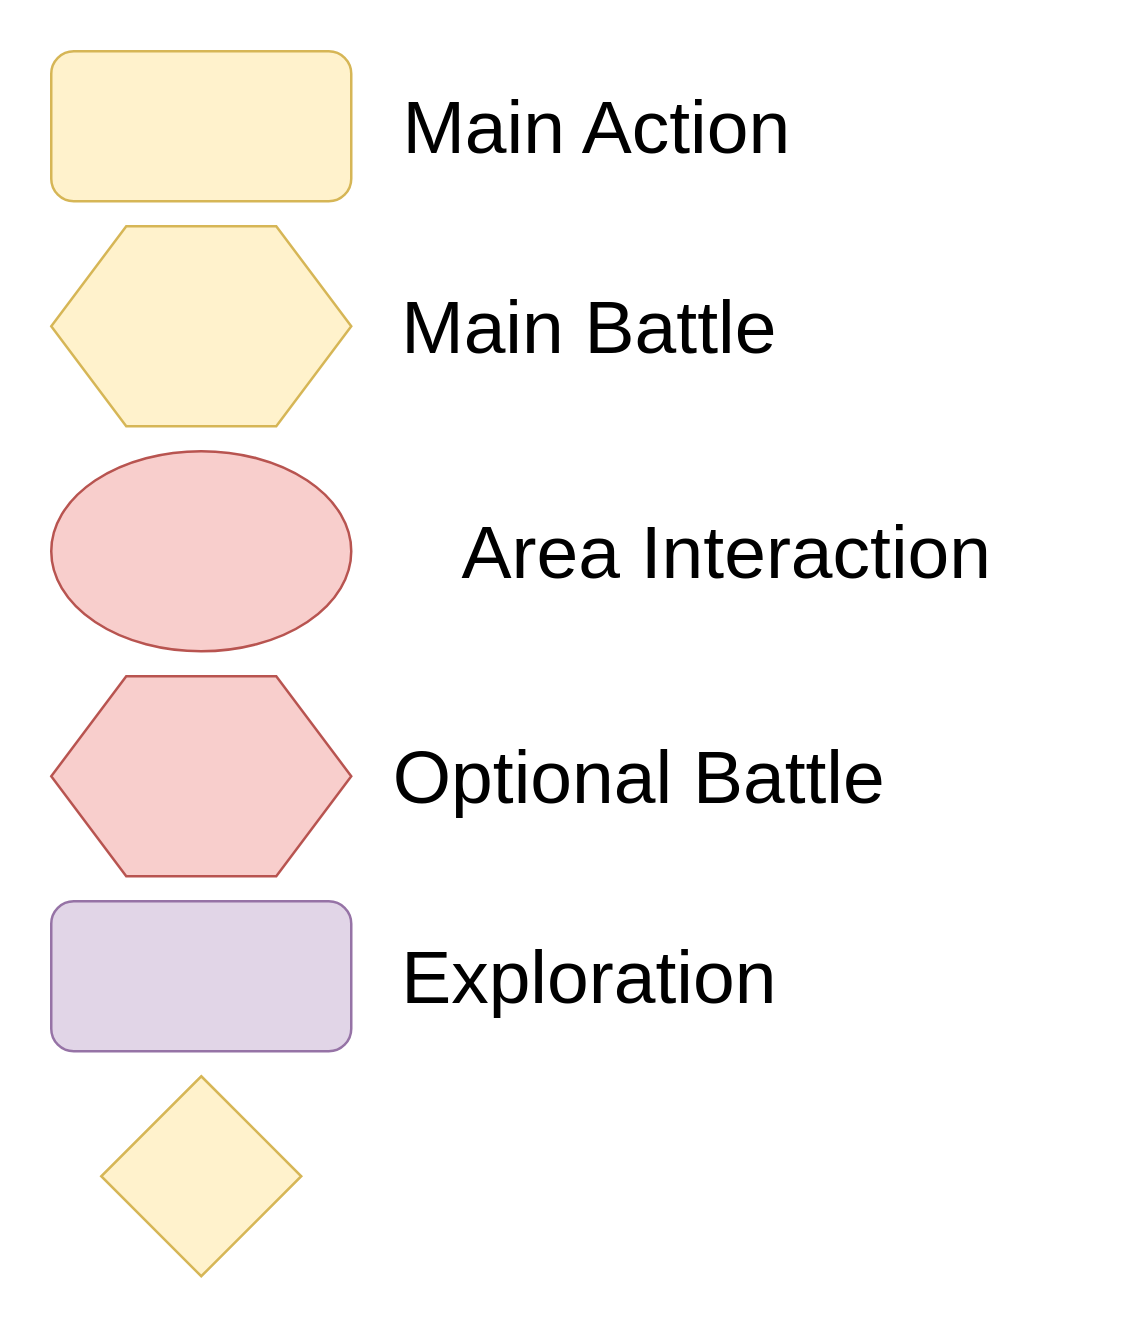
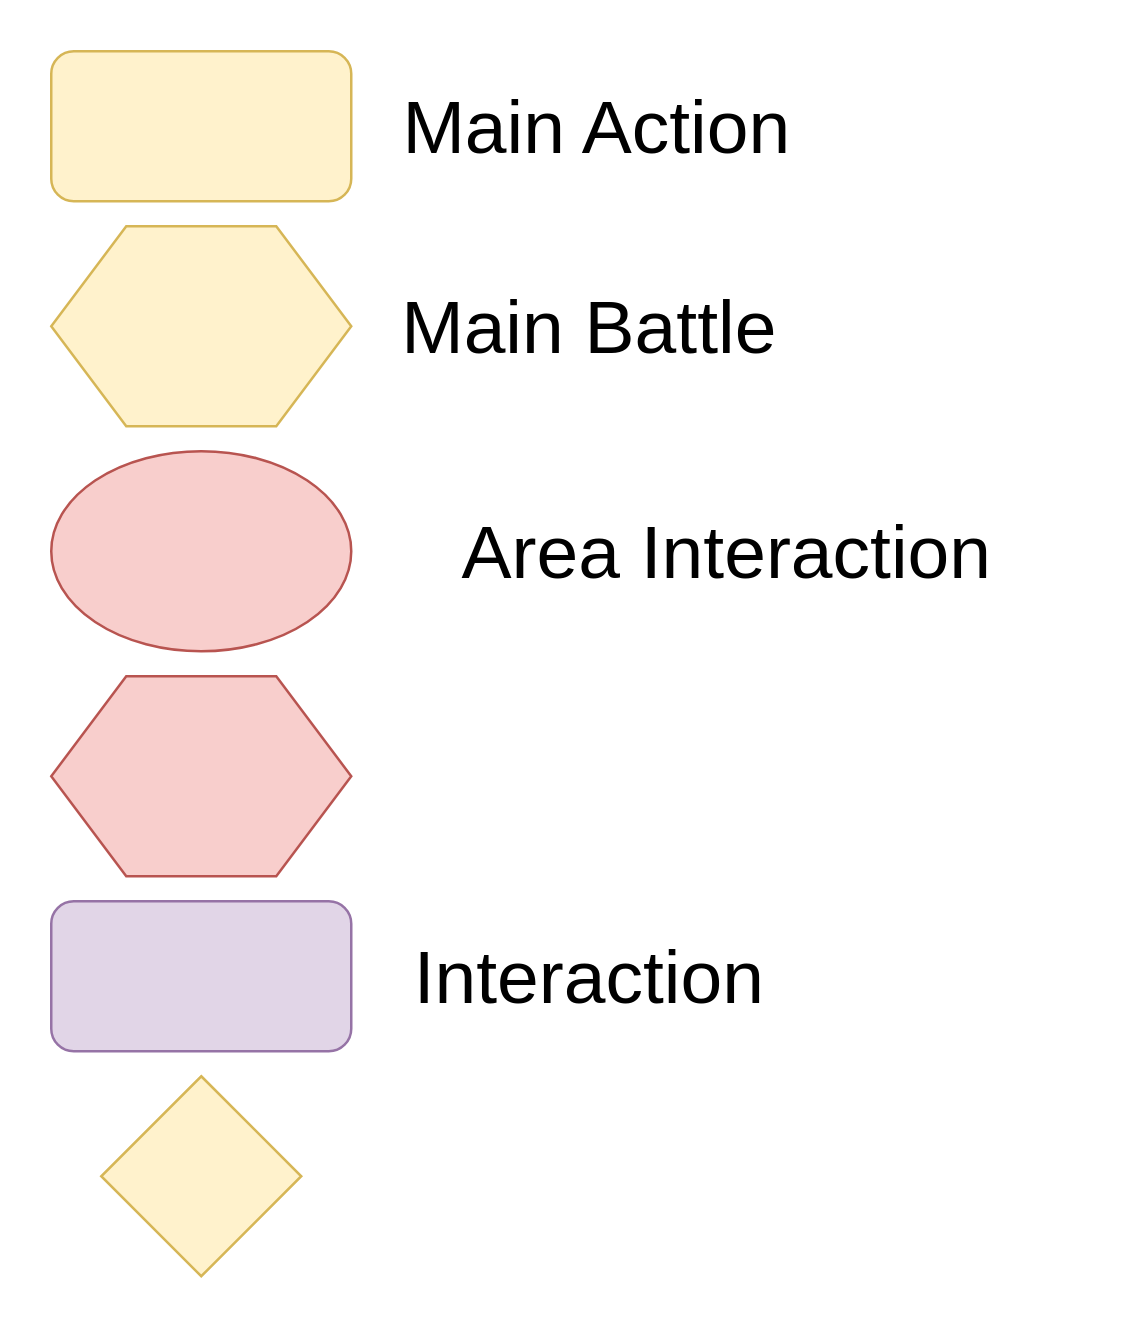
- <mxCell id="9" value="&lt;font style=&quot;font-size: 30px&quot;&gt;Optional Battle&lt;/font&gt;" style="text;html=1;align=center;verticalAlign=middle;resizable=0;points=[];;autosize=1;" vertex="1" parent="1"><mxGeometry x="150" y="300" width="210" height="20" as="geometry" /></mxCell>
- <mxCell id="11" value="&lt;font style=&quot;font-size: 30px&quot;&gt;Exploration&lt;/font&gt;" style="text;html=1;align=center;verticalAlign=middle;resizable=0;points=[];;autosize=1;" vertex="1" parent="1"><mxGeometry x="150" y="380" width="170" height="20" as="geometry" /></mxCell>
+ <mxCell id="11" value="&lt;font style=&quot;font-size: 30px&quot;&gt;Interaction&lt;/font&gt;" style="text;html=1;align=center;verticalAlign=middle;resizable=0;points=[];;autosize=1;" vertex="1" parent="1"><mxGeometry x="150" y="380" width="170" height="20" as="geometry" /></mxCell>
